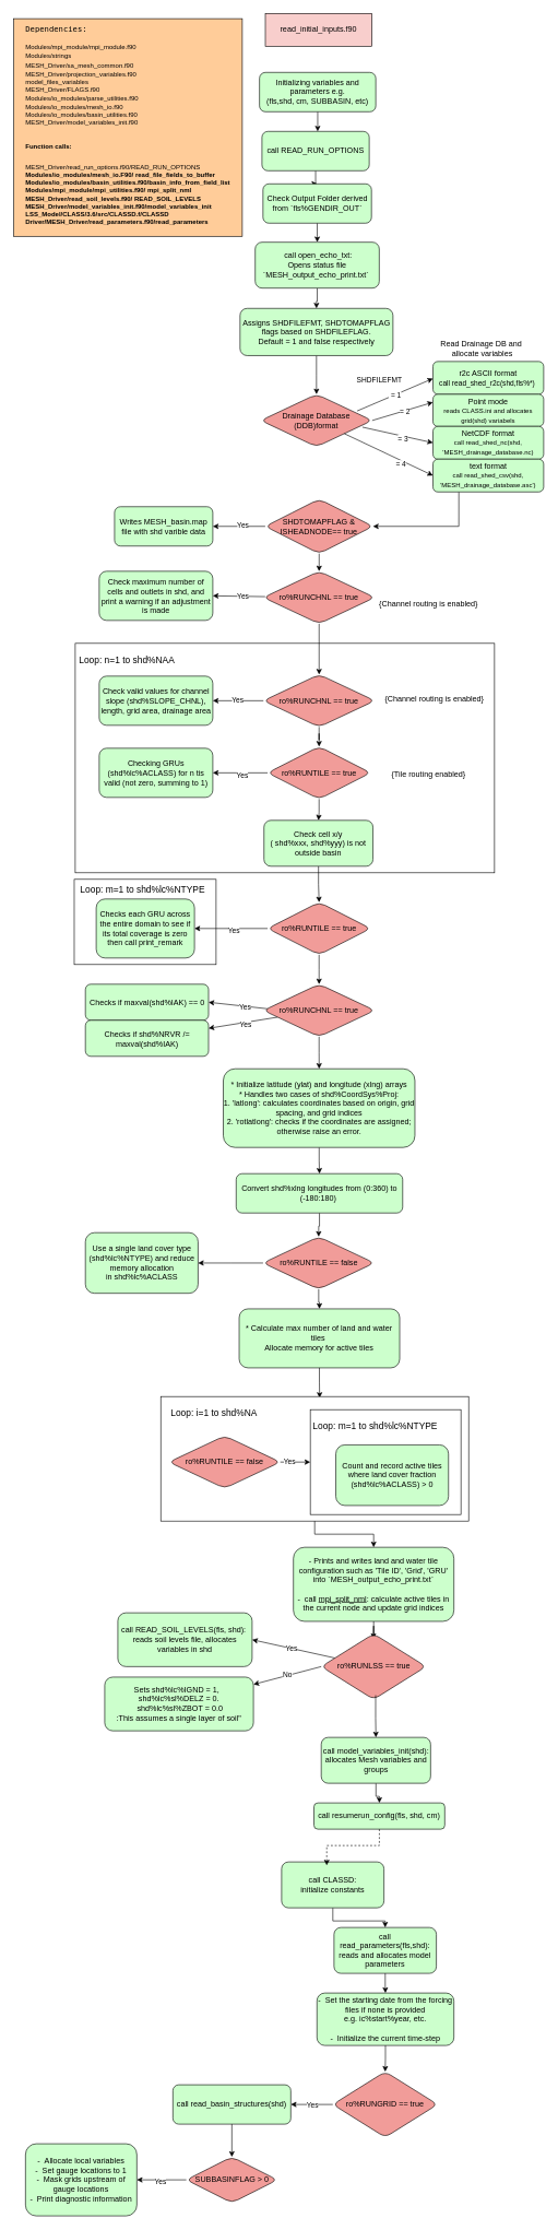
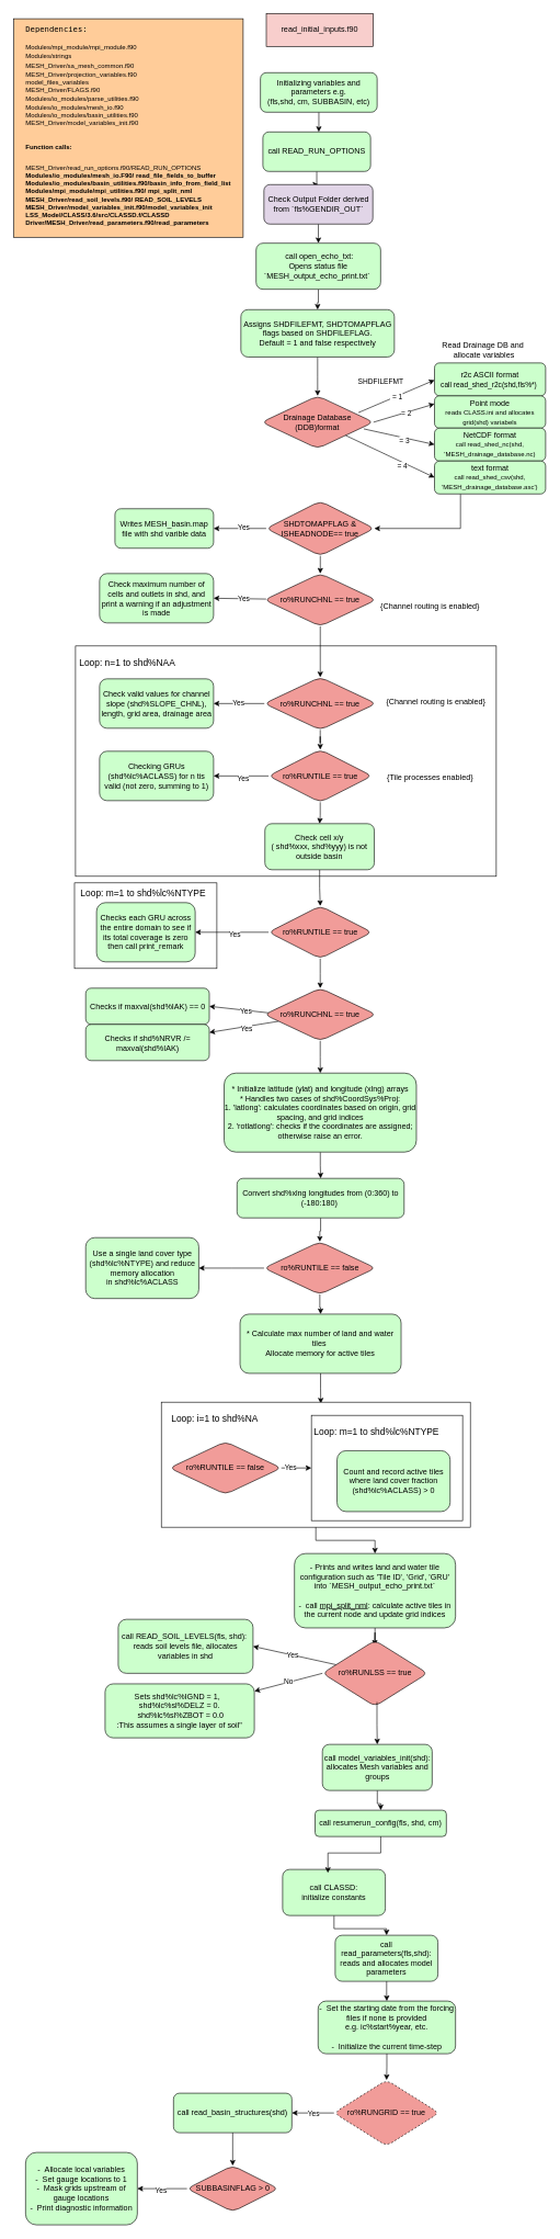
- <mxCell id="27" value="Check Output Folder derived from `fls%GENDIR_OUT`" style="whiteSpace=wrap;html=1;rounded=1;fillColor=#CCFFCC;" parent="1" vertex="1"><mxGeometry x="400.57" y="280" width="165.62" height="60" as="geometry" /></mxCell>
+ <mxCell id="27" value="Check Output Folder derived from `fls%GENDIR_OUT`" style="whiteSpace=wrap;html=1;rounded=1;fillColor=#e1d5e7;" parent="1" vertex="1"><mxGeometry x="400.57" y="280" width="165.62" height="60" as="geometry" /></mxCell>
- <mxCell id="45" value="{Tile routing enabled}" style="text;html=1;align=center;verticalAlign=middle;resizable=0;points=[];autosize=1;strokeColor=none;fillColor=none;" parent="1" vertex="1"><mxGeometry x="578.45" y="1166" width="150" height="30" as="geometry" /></mxCell>
+ <mxCell id="45" value="{Tile processes enabled}" style="text;html=1;align=center;verticalAlign=middle;resizable=0;points=[];autosize=1;strokeColor=none;fillColor=none;" parent="1" vertex="1"><mxGeometry x="578.45" y="1166" width="150" height="30" as="geometry" /></mxCell>
- <mxCell id="104" style="edgeStyle=orthogonalEdgeStyle;rounded=0;orthogonalLoop=1;jettySize=auto;html=1;entryX=0.441;entryY=0.075;entryDx=0;entryDy=0;entryPerimeter=0;dashed=1;" parent="1" source="99" target="101" edge="1"><mxGeometry relative="1" as="geometry" /></mxCell>
+ <mxCell id="104" style="edgeStyle=orthogonalEdgeStyle;rounded=0;orthogonalLoop=1;jettySize=auto;html=1;entryX=0.441;entryY=0.075;entryDx=0;entryDy=0;entryPerimeter=0;" parent="1" source="99" target="101" edge="1"><mxGeometry relative="1" as="geometry" /></mxCell>
- <mxCell id="109" value="ro%RUNGRID == true" style="rhombus;whiteSpace=wrap;html=1;rounded=1;fillColor=#F19C99;" vertex="1" parent="1"><mxGeometry x="507.11" y="3160" width="160" height="100" as="geometry" /></mxCell>
+ <mxCell id="109" value="ro%RUNGRID == true" style="rhombus;whiteSpace=wrap;html=1;rounded=1;fillColor=#F19C99;dashed=1;" vertex="1" parent="1"><mxGeometry x="507.11" y="3160" width="160" height="100" as="geometry" /></mxCell>
